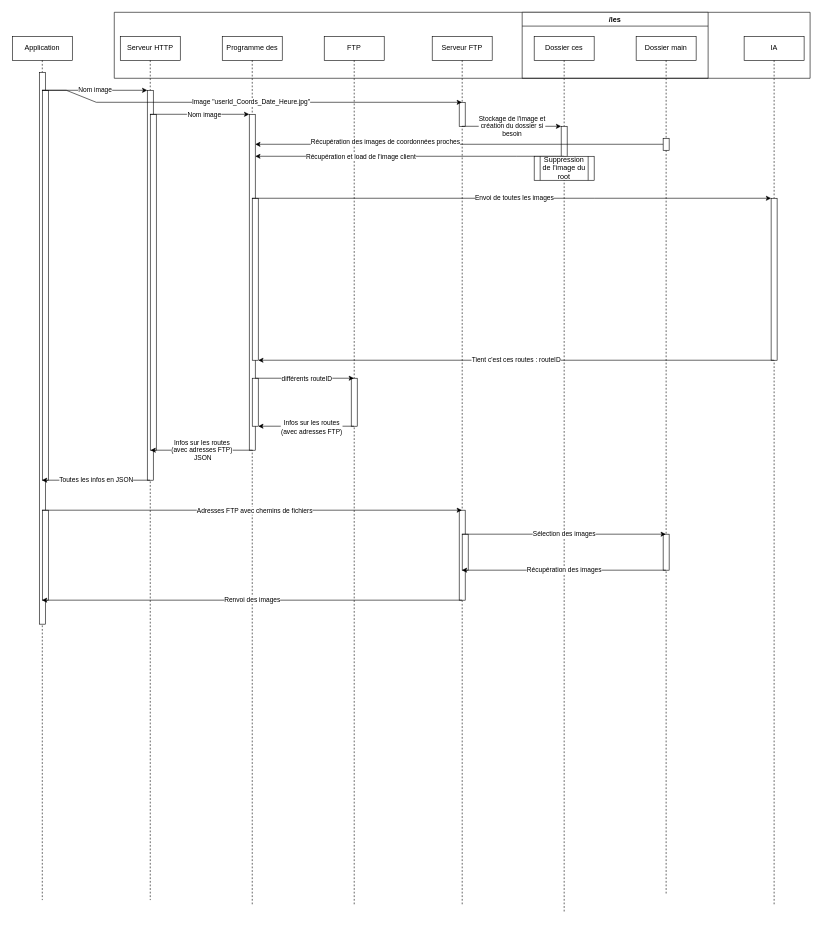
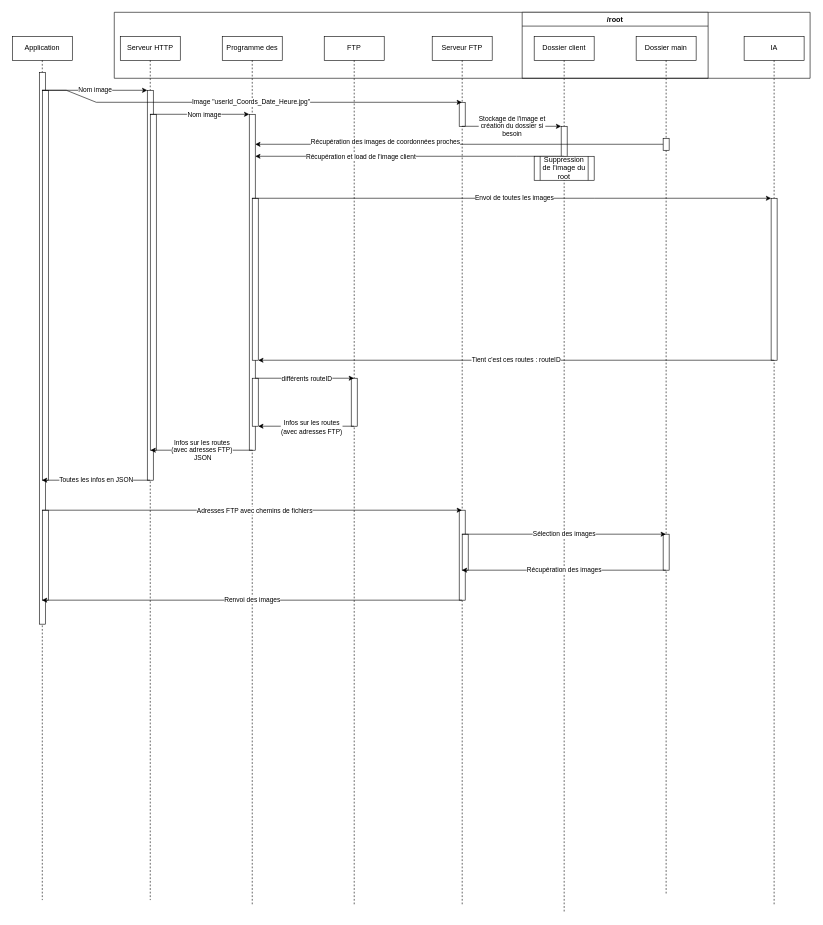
- <mxCell id="16" value="/les" style="swimlane;whiteSpace=wrap;html=1;" vertex="1" parent="15"><mxGeometry x="680" width="310" height="110" as="geometry" /></mxCell>
+ <mxCell id="16" value="/root" style="swimlane;whiteSpace=wrap;html=1;" vertex="1" parent="15"><mxGeometry x="680" width="310" height="110" as="geometry" /></mxCell>
- <mxCell id="21" value="Dossier ces" style="shape=umlLifeline;perimeter=lifelinePerimeter;whiteSpace=wrap;html=1;container=0;dropTarget=0;collapsible=0;recursiveResize=0;outlineConnect=0;portConstraint=eastwest;newEdgeStyle={&quot;edgeStyle&quot;:&quot;elbowEdgeStyle&quot;,&quot;elbow&quot;:&quot;vertical&quot;,&quot;curved&quot;:0,&quot;rounded&quot;:0};" vertex="1" parent="1"><mxGeometry x="890" y="60" width="100" height="1460" as="geometry" /></mxCell>
+ <mxCell id="21" value="Dossier client" style="shape=umlLifeline;perimeter=lifelinePerimeter;whiteSpace=wrap;html=1;container=0;dropTarget=0;collapsible=0;recursiveResize=0;outlineConnect=0;portConstraint=eastwest;newEdgeStyle={&quot;edgeStyle&quot;:&quot;elbowEdgeStyle&quot;,&quot;elbow&quot;:&quot;vertical&quot;,&quot;curved&quot;:0,&quot;rounded&quot;:0};" vertex="1" parent="1"><mxGeometry x="890" y="60" width="100" height="1460" as="geometry" /></mxCell>
